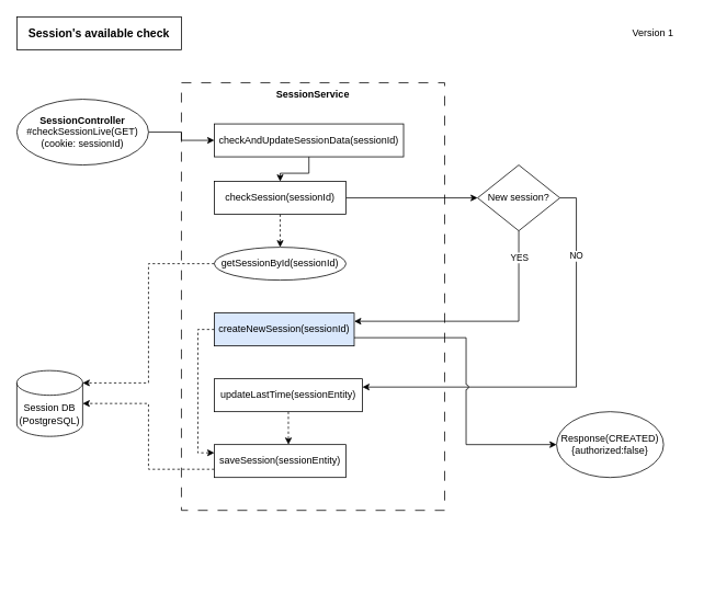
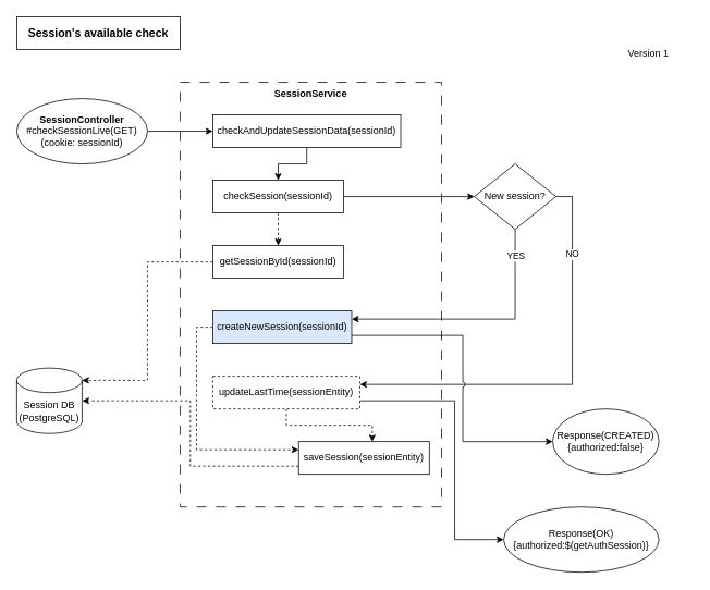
- <mxCell id="26" value="Version 1" style="text;html=1;strokeColor=none;fillColor=none;align=center;verticalAlign=middle;whiteSpace=wrap;rounded=0;" parent="1" vertex="1"><mxGeometry x="740" width="107" height="40" as="geometry" y="20" /></mxCell>
+ <mxCell id="26" value="Version 1" style="text;html=1;strokeColor=none;fillColor=none;align=center;verticalAlign=middle;whiteSpace=wrap;rounded=0;" parent="1" vertex="1"><mxGeometry x="740" y="45" width="107" height="40" as="geometry" /></mxCell>
- <mxCell id="7" value="checkAndUpdateSessionData(sessionId)" style="rounded=0;whiteSpace=wrap;html=1;" parent="1" vertex="1"><mxGeometry x="260" y="150" width="230" height="40" as="geometry" /></mxCell>
+ <mxCell id="7" value="checkAndUpdateSessionData(sessionId)" style="rounded=0;whiteSpace=wrap;html=1;" parent="1" vertex="1"><mxGeometry x="260" y="140" width="230" height="40" as="geometry" /></mxCell>
- <mxCell id="23" value="getSessionById(sessionId)" style="ellipse;whiteSpace=wrap;html=1;" parent="1" vertex="1"><mxGeometry x="260" y="300" width="160" height="40" as="geometry" /></mxCell>
+ <mxCell id="23" value="getSessionById(sessionId)" style="rounded=0;whiteSpace=wrap;html=1;" parent="1" vertex="1"><mxGeometry x="260" y="300" width="160" height="40" as="geometry" /></mxCell>
- <mxCell id="21" value="updateLastTime(sessionEntity)" style="rounded=0;whiteSpace=wrap;html=1;" parent="1" vertex="1"><mxGeometry x="260" y="460" width="180" height="40" as="geometry" /></mxCell>
+ <mxCell id="21" value="updateLastTime(sessionEntity)" style="rounded=0;whiteSpace=wrap;html=1;dashed=1;" parent="1" vertex="1"><mxGeometry x="260" y="460" width="180" height="40" as="geometry" /></mxCell>
- <mxCell id="25" value="saveSession(sessionEntity)" style="rounded=0;whiteSpace=wrap;html=1;" parent="1" vertex="1"><mxGeometry x="260" y="540" width="160" height="40" as="geometry" /></mxCell>
+ <mxCell id="25" value="saveSession(sessionEntity)" style="rounded=0;whiteSpace=wrap;html=1;" parent="1" vertex="1"><mxGeometry x="365" y="540" width="160" height="40" as="geometry" /></mxCell>
+ <mxCell id="20" style="edgeStyle=orthogonalEdgeStyle;rounded=0;orthogonalLoop=1;jettySize=auto;html=1;exitX=1;exitY=0.75;exitDx=0;exitDy=0;entryX=0;entryY=0.5;entryDx=0;entryDy=0;" parent="1" source="21" target="28" edge="1"><mxGeometry relative="1" as="geometry"><Array as="points"><mxPoint x="556" y="490" /><mxPoint x="556" y="660" /></Array></mxGeometry></mxCell>
+ <mxCell id="28" value="Response(OK)&lt;br&gt;{authorized:$(getAuthSession)}" style="ellipse;whiteSpace=wrap;html=1;" parent="1" vertex="1"><mxGeometry x="616" y="620" width="190" height="80" as="geometry" /></mxCell>
